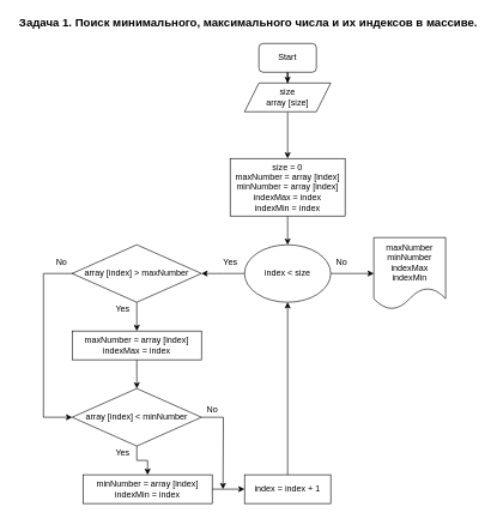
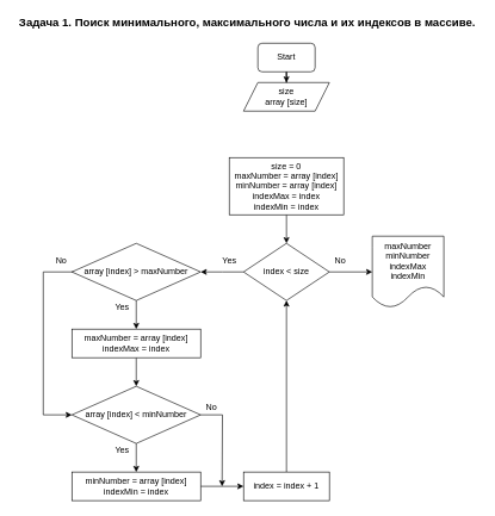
- <mxCell id="4" value="" style="edgeStyle=orthogonalEdgeStyle;rounded=0;orthogonalLoop=1;jettySize=auto;html=1;fontSize=12;" parent="1" source="5" target="7" edge="1"><mxGeometry relative="1" as="geometry" /></mxCell>
- <mxCell id="10" value="index &amp;lt; size" style="ellipse;whiteSpace=wrap;html=1;fontSize=12;" parent="1" vertex="1"><mxGeometry x="340" y="340" width="120" height="80" as="geometry" /></mxCell>
+ <mxCell id="10" value="index &amp;lt; size" style="rhombus;whiteSpace=wrap;html=1;rounded=0;fontSize=12;" parent="1" vertex="1"><mxGeometry x="340" y="340" width="120" height="80" as="geometry" /></mxCell>
- <mxCell id="23" value="minNumber = array [index]&lt;br&gt;indexMin = index" style="rounded=0;whiteSpace=wrap;html=1;fontSize=12;" parent="1" vertex="1"><mxGeometry x="115" y="660" width="180" height="40" as="geometry" /></mxCell>
+ <mxCell id="23" value="minNumber = array [index]&lt;br&gt;indexMin = index" style="rounded=0;whiteSpace=wrap;html=1;fontSize=12;" parent="1" vertex="1"><mxGeometry x="100" y="660" width="180" height="40" as="geometry" /></mxCell>
